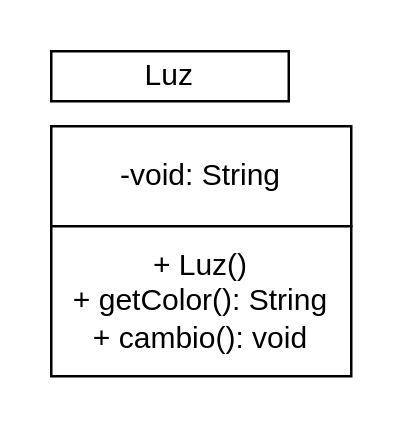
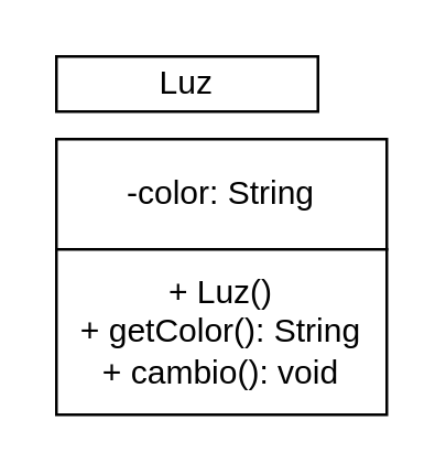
- <mxCell id="3" value="-void: String" style="rounded=0;whiteSpace=wrap;html=1;" vertex="1" parent="1"><mxGeometry x="20" y="50" width="120" height="40" as="geometry" /></mxCell>
+ <mxCell id="3" value="-color: String" style="rounded=0;whiteSpace=wrap;html=1;" vertex="1" parent="1"><mxGeometry x="20" y="50" width="120" height="40" as="geometry" /></mxCell>
